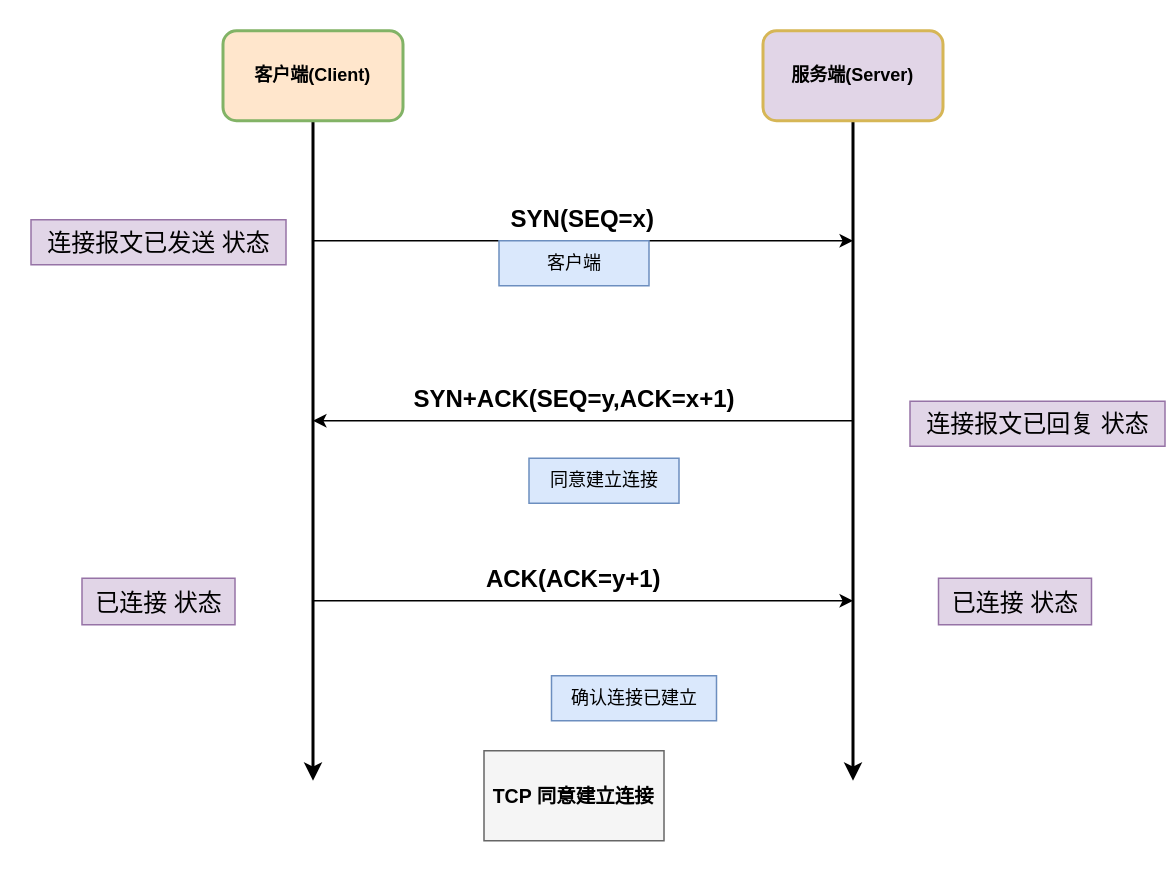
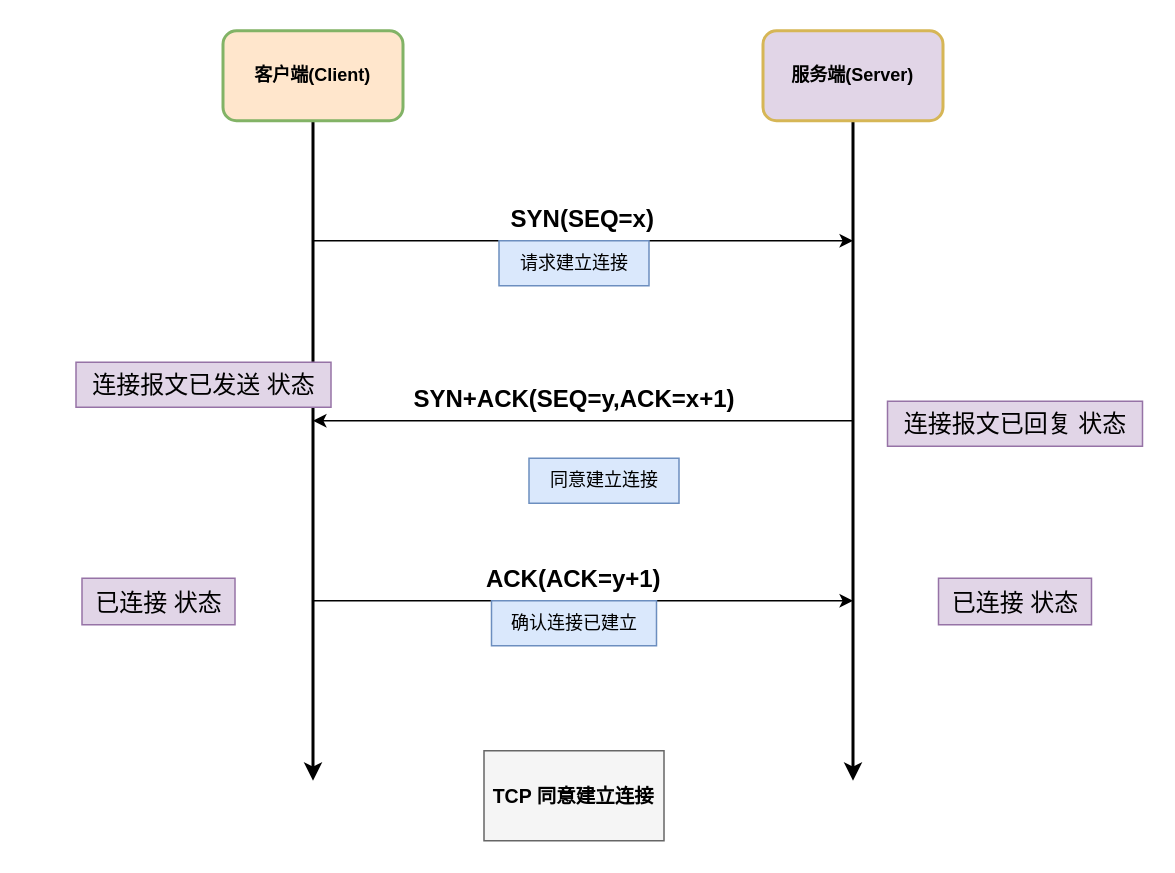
- <mxCell id="17" value="&lt;font style=&quot;font-size: 16px;&quot;&gt;连接报文已发送 状态&lt;/font&gt;" style="text;html=1;align=center;verticalAlign=middle;resizable=0;points=[];autosize=1;strokeColor=#9673a6;fillColor=#e1d5e7;" parent="1" vertex="1"><mxGeometry x="20" y="146" width="170" height="30" as="geometry" /></mxCell>
+ <mxCell id="17" value="&lt;font style=&quot;font-size: 16px;&quot;&gt;连接报文已发送 状态&lt;/font&gt;" style="text;html=1;align=center;verticalAlign=middle;resizable=0;points=[];autosize=1;strokeColor=#9673a6;fillColor=#e1d5e7;" parent="1" vertex="1"><mxGeometry x="50" y="241" width="170" height="30" as="geometry" /></mxCell>
- <mxCell id="14" value="客户端" style="text;html=1;align=center;verticalAlign=middle;resizable=0;points=[];autosize=1;strokeColor=#6c8ebf;fillColor=#dae8fc;" parent="1" vertex="1"><mxGeometry x="332" y="160" width="100" height="30" as="geometry" /></mxCell>
+ <mxCell id="14" value="请求建立连接" style="text;html=1;align=center;verticalAlign=middle;resizable=0;points=[];autosize=1;strokeColor=#6c8ebf;fillColor=#dae8fc;" parent="1" vertex="1"><mxGeometry x="332" y="160" width="100" height="30" as="geometry" /></mxCell>
- <mxCell id="18" value="&lt;font style=&quot;font-size: 16px;&quot;&gt;连接报文已回复 状态&lt;/font&gt;" style="text;html=1;align=center;verticalAlign=middle;resizable=0;points=[];autosize=1;fillColor=#e1d5e7;strokeColor=#9673a6;" parent="1" vertex="1"><mxGeometry x="606" y="267" width="170" height="30" as="geometry" /></mxCell>
+ <mxCell id="18" value="&lt;font style=&quot;font-size: 16px;&quot;&gt;连接报文已回复 状态&lt;/font&gt;" style="text;html=1;align=center;verticalAlign=middle;resizable=0;points=[];autosize=1;fillColor=#e1d5e7;strokeColor=#9673a6;" parent="1" vertex="1"><mxGeometry x="591" y="267" width="170" height="30" as="geometry" /></mxCell>
- <mxCell id="16" value="确认连接已建立" style="text;html=1;align=center;verticalAlign=middle;resizable=0;points=[];autosize=1;strokeColor=#6c8ebf;fillColor=#dae8fc;rounded=0;" parent="1" vertex="1"><mxGeometry x="367" y="450" width="110" height="30" as="geometry" /></mxCell>
+ <mxCell id="16" value="确认连接已建立" style="text;html=1;align=center;verticalAlign=middle;resizable=0;points=[];autosize=1;strokeColor=#6c8ebf;fillColor=#dae8fc;rounded=0;" parent="1" vertex="1"><mxGeometry x="327" y="400" width="110" height="30" as="geometry" /></mxCell>
